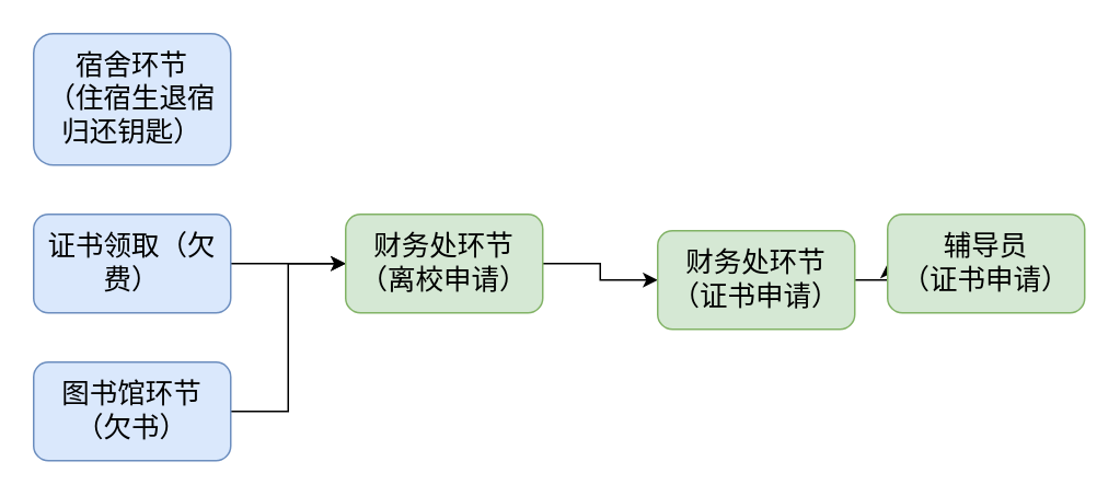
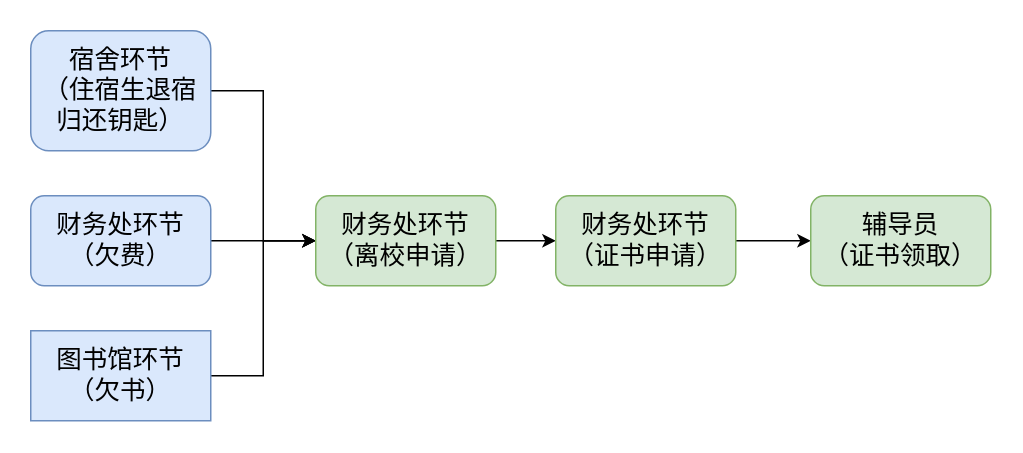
+ <mxCell id="2" style="edgeStyle=orthogonalEdgeStyle;rounded=0;orthogonalLoop=1;jettySize=auto;html=1;exitX=1;exitY=0.5;exitDx=0;exitDy=0;entryX=0;entryY=0.5;entryDx=0;entryDy=0;fontSize=17;" edge="1" parent="1" source="3" target="9"><mxGeometry relative="1" as="geometry" /></mxCell>
- <mxCell id="5" value="证书领取（欠费）" style="rounded=1;whiteSpace=wrap;html=1;fillColor=#dae8fc;strokeColor=#6c8ebf;fontSize=17;" vertex="1" parent="1"><mxGeometry x="20" y="130" width="120" height="60" as="geometry" /></mxCell>
+ <mxCell id="5" value="财务处环节（欠费）" style="rounded=1;whiteSpace=wrap;html=1;fillColor=#dae8fc;strokeColor=#6c8ebf;fontSize=17;" vertex="1" parent="1"><mxGeometry x="20" y="130" width="120" height="60" as="geometry" /></mxCell>
- <mxCell id="12" value="辅导员&lt;br&gt;（证书申请）" style="rounded=1;whiteSpace=wrap;html=1;fillColor=#d5e8d4;strokeColor=#82b366;fontSize=17;" vertex="1" parent="1"><mxGeometry x="540" y="130" width="120" height="60" as="geometry" /></mxCell>
+ <mxCell id="12" value="辅导员&lt;br&gt;（证书领取）" style="rounded=1;whiteSpace=wrap;html=1;fillColor=#d5e8d4;strokeColor=#82b366;fontSize=17;" vertex="1" parent="1"><mxGeometry x="540" y="130" width="120" height="60" as="geometry" /></mxCell>
- <mxCell id="11" value="财务处环节（证书申请）" style="rounded=1;whiteSpace=wrap;html=1;fillColor=#d5e8d4;strokeColor=#82b366;fontSize=17;" vertex="1" parent="1"><mxGeometry x="400" y="140" width="120" height="60" as="geometry" /></mxCell>
+ <mxCell id="11" value="财务处环节（证书申请）" style="rounded=1;whiteSpace=wrap;html=1;fillColor=#d5e8d4;strokeColor=#82b366;fontSize=17;" vertex="1" parent="1"><mxGeometry x="370" y="130" width="120" height="60" as="geometry" /></mxCell>
- <mxCell id="7" value="图书馆环节（欠书）" style="rounded=1;whiteSpace=wrap;html=1;fillColor=#dae8fc;strokeColor=#6c8ebf;fontSize=17;" vertex="1" parent="1"><mxGeometry x="20" y="220" width="120" height="60" as="geometry" /></mxCell>
+ <mxCell id="7" value="图书馆环节（欠书）" style="whiteSpace=wrap;html=1;fillColor=#dae8fc;strokeColor=#6c8ebf;fontSize=17;rounded=0;" vertex="1" parent="1"><mxGeometry x="20" y="220" width="120" height="60" as="geometry" /></mxCell>
